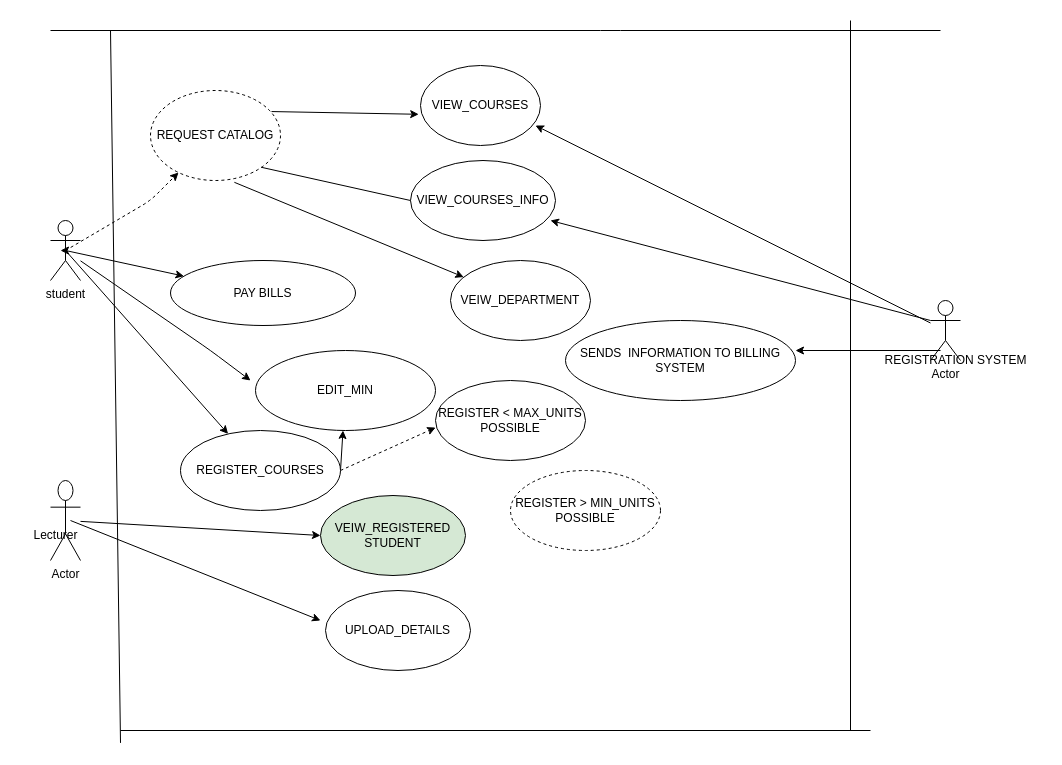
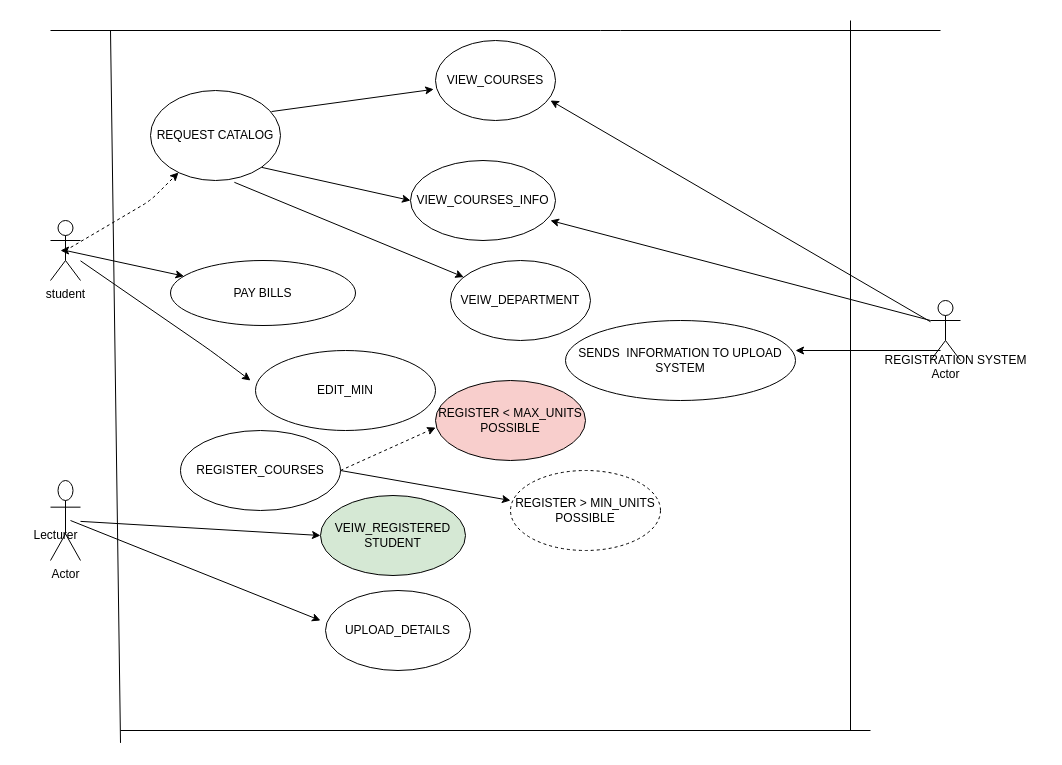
- <mxCell id="2" value="VIEW_COURSES" style="ellipse;whiteSpace=wrap;html=1;" vertex="1" parent="1"><mxGeometry x="420" y="65" width="120" height="80" as="geometry" /></mxCell>
+ <mxCell id="2" value="VIEW_COURSES" style="ellipse;whiteSpace=wrap;html=1;" vertex="1" parent="1"><mxGeometry x="435" y="40" width="120" height="80" as="geometry" /></mxCell>
- <mxCell id="8" value="REQUEST CATALOG" style="ellipse;whiteSpace=wrap;html=1;dashed=1;" vertex="1" parent="1"><mxGeometry x="150" y="90" width="130" height="90" as="geometry" /></mxCell>
+ <mxCell id="8" value="REQUEST CATALOG" style="ellipse;whiteSpace=wrap;html=1;" vertex="1" parent="1"><mxGeometry x="150" y="90" width="130" height="90" as="geometry" /></mxCell>
- <mxCell id="21" value="" style="endArrow=none;html=1;exitX=1;exitY=1;exitDx=0;exitDy=0;entryX=0;entryY=0.5;entryDx=0;entryDy=0;" edge="1" parent="1" source="8" target="10"><mxGeometry width="50" height="50" relative="1" as="geometry"><mxPoint x="337.64" y="182.82" as="sourcePoint" /><mxPoint x="460" y="137.18" as="targetPoint" /><Array as="points" /></mxGeometry></mxCell>
+ <mxCell id="21" value="" style="endArrow=classic;html=1;exitX=1;exitY=1;exitDx=0;exitDy=0;entryX=0;entryY=0.5;entryDx=0;entryDy=0;" edge="1" parent="1" source="8" target="10"><mxGeometry width="50" height="50" relative="1" as="geometry"><mxPoint x="337.64" y="182.82" as="sourcePoint" /><mxPoint x="460" y="137.18" as="targetPoint" /><Array as="points" /></mxGeometry></mxCell>
- <mxCell id="3" value="" style="edgeStyle=none;html=1;exitX=0.5;exitY=0.5;exitDx=0;exitDy=0;exitPerimeter=0;" edge="1" parent="1" source="7" target="14"><mxGeometry relative="1" as="geometry"><mxPoint x="80" y="270" as="sourcePoint" /><mxPoint x="100" y="270" as="targetPoint" /><Array as="points" /></mxGeometry></mxCell>
- <mxCell id="31" value="SENDS&amp;nbsp; INFORMATION TO BILLING&lt;br&gt;SYSTEM" style="ellipse;whiteSpace=wrap;html=1;" vertex="1" parent="1"><mxGeometry x="565" y="320" width="230" height="80" as="geometry" /></mxCell>
+ <mxCell id="31" value="SENDS&amp;nbsp; INFORMATION TO UPLOAD&lt;br&gt;SYSTEM" style="ellipse;whiteSpace=wrap;html=1;" vertex="1" parent="1"><mxGeometry x="565" y="320" width="230" height="80" as="geometry" /></mxCell>
- <mxCell id="27" value="REGISTER &amp;lt; MAX_UNITS&lt;br&gt;POSSIBLE" style="ellipse;whiteSpace=wrap;html=1;" vertex="1" parent="1"><mxGeometry x="435" y="380" width="150" height="80" as="geometry" /></mxCell>
+ <mxCell id="27" value="REGISTER &amp;lt; MAX_UNITS&lt;br&gt;POSSIBLE" style="ellipse;whiteSpace=wrap;html=1;fillColor=#f8cecc;" vertex="1" parent="1"><mxGeometry x="435" y="380" width="150" height="80" as="geometry" /></mxCell>
- <mxCell id="13" style="edgeStyle=none;html=1;exitX=1;exitY=0.5;exitDx=0;exitDy=0;" edge="1" parent="1" source="14" target="37"><mxGeometry relative="1" as="geometry"><mxPoint x="500" y="490" as="targetPoint" /></mxGeometry></mxCell>
+ <mxCell id="13" style="edgeStyle=none;html=1;exitX=1;exitY=0.5;exitDx=0;exitDy=0;entryX=0;entryY=0.375;entryDx=0;entryDy=0;entryPerimeter=0;" edge="1" parent="1" source="14" target="28"><mxGeometry relative="1" as="geometry"><mxPoint x="500" y="490" as="targetPoint" /></mxGeometry></mxCell>
